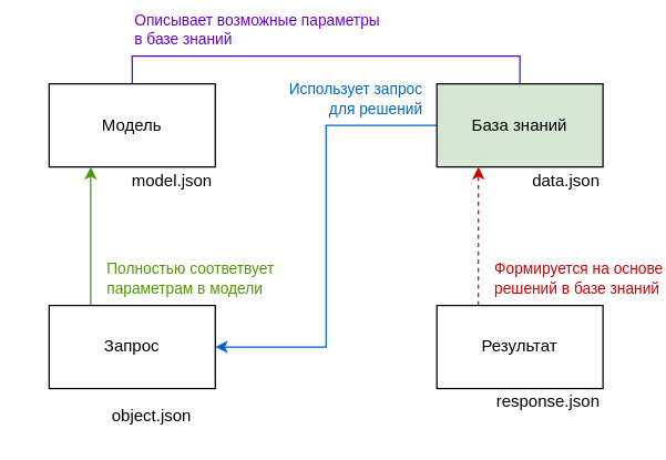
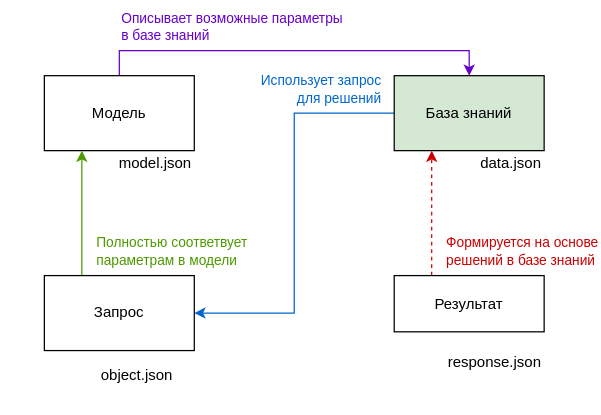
- <mxCell id="2" style="edgeStyle=orthogonalEdgeStyle;rounded=0;orthogonalLoop=1;jettySize=auto;html=1;exitX=0.5;exitY=0;exitDx=0;exitDy=0;entryX=0.5;entryY=0;entryDx=0;entryDy=0;fontColor=#CC0000;strokeColor=#6600CC;endArrow=none;" edge="1" parent="1" source="3" target="5"><mxGeometry relative="1" as="geometry"><Array as="points"><mxPoint x="95" y="40" /><mxPoint x="375" y="40" /></Array></mxGeometry></mxCell>
+ <mxCell id="2" style="edgeStyle=orthogonalEdgeStyle;rounded=0;orthogonalLoop=1;jettySize=auto;html=1;exitX=0.5;exitY=0;exitDx=0;exitDy=0;entryX=0.5;entryY=0;entryDx=0;entryDy=0;fontColor=#CC0000;strokeColor=#6600CC;" edge="1" parent="1" source="3" target="5"><mxGeometry relative="1" as="geometry"><Array as="points"><mxPoint x="95" y="40" /><mxPoint x="375" y="40" /></Array></mxGeometry></mxCell>
- <mxCell id="13" value="Результат" style="rounded=0;whiteSpace=wrap;html=1;align=center;" vertex="1" parent="1"><mxGeometry x="315" y="220" width="120" height="60" as="geometry" /></mxCell>
+ <mxCell id="13" value="Результат" style="rounded=0;whiteSpace=wrap;html=1;align=center;" vertex="1" parent="1"><mxGeometry x="315" y="220" width="120" height="45" as="geometry" /></mxCell>
